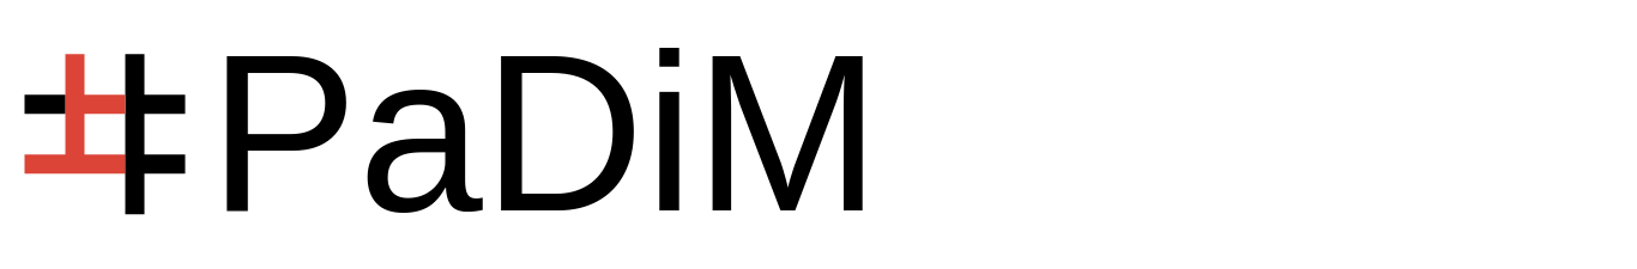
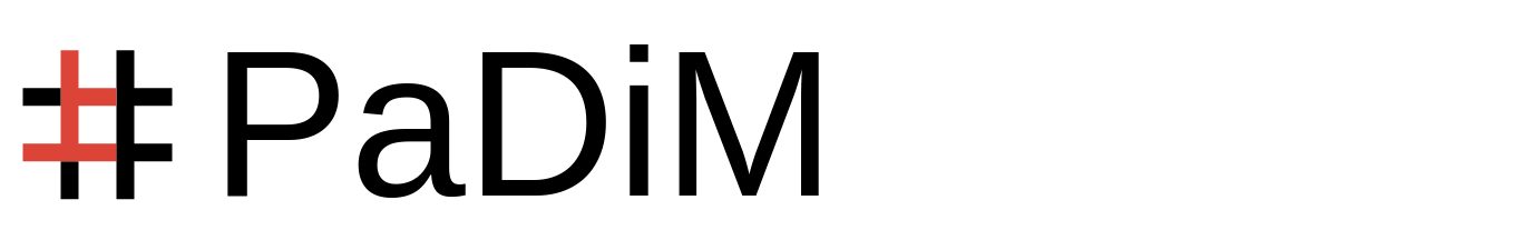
- <mxCell id="2" value="PaDiM" style="text;html=1;strokeColor=none;fillColor=none;align=left;verticalAlign=middle;whiteSpace=wrap;rounded=0;fontSize=187;spacing=0;" parent="1" vertex="1"><mxGeometry x="174" y="20" width="1170" height="167.5" as="geometry" /></mxCell>
+ <mxCell id="2" value="PaDiM" style="text;html=1;strokeColor=none;fillColor=none;align=left;verticalAlign=middle;whiteSpace=wrap;rounded=0;fontSize=187;spacing=0;" parent="1" vertex="1"><mxGeometry x="189" y="20" width="1170" height="167.5" as="geometry" /></mxCell>
+ <mxCell id="4" value="cv" style="rounded=0;whiteSpace=wrap;html=1;strokeColor=none;fillColor=#000000;" parent="3" vertex="1"><mxGeometry x="34" y="100" width="16" height="34" as="geometry" /></mxCell>
